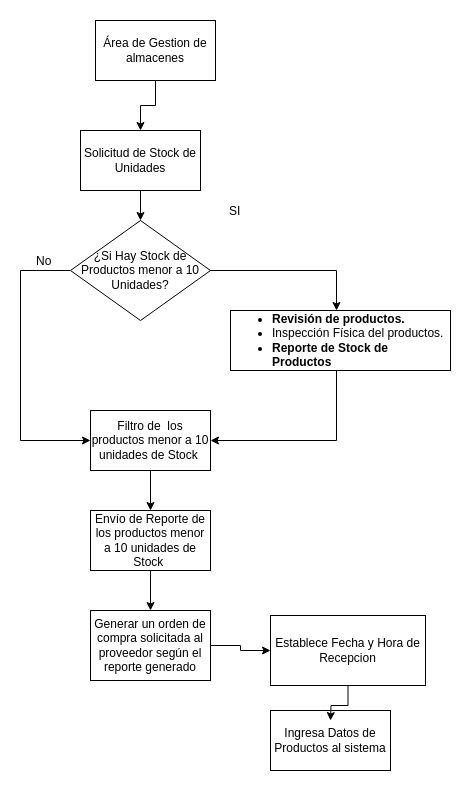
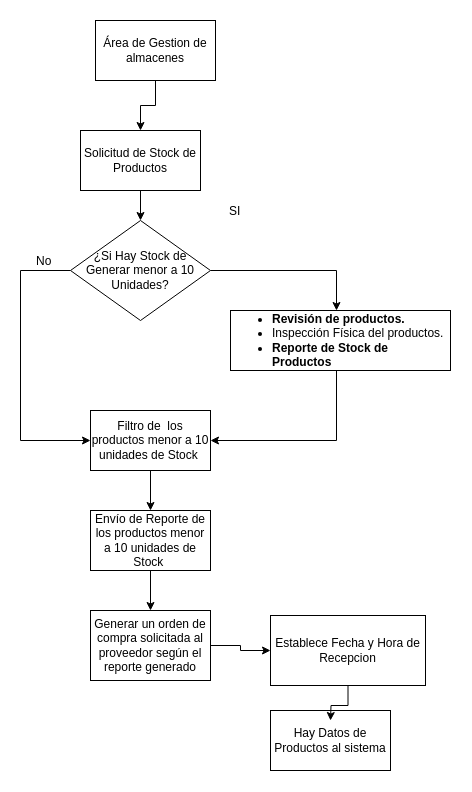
- <mxCell id="5" value="Solicitud de Stock de Unidades" style="rounded=0;whiteSpace=wrap;html=1;" parent="1" vertex="1"><mxGeometry x="80" y="130" width="120" height="60" as="geometry" /></mxCell>
+ <mxCell id="5" value="Solicitud de Stock de Productos" style="rounded=0;whiteSpace=wrap;html=1;" parent="1" vertex="1"><mxGeometry x="80" y="130" width="120" height="60" as="geometry" /></mxCell>
- <mxCell id="10" value="¿Si Hay Stock de Productos menor a 10 Unidades?" style="rhombus;whiteSpace=wrap;html=1;" parent="1" vertex="1"><mxGeometry x="70" y="220" width="140" height="100" as="geometry" /></mxCell>
+ <mxCell id="10" value="¿Si Hay Stock de Generar menor a 10 Unidades?" style="rhombus;whiteSpace=wrap;html=1;" parent="1" vertex="1"><mxGeometry x="70" y="220" width="140" height="100" as="geometry" /></mxCell>
- <mxCell id="15" value="Ingresa Datos de Productos al sistema" style="rounded=0;whiteSpace=wrap;html=1;" parent="1" vertex="1"><mxGeometry x="270" y="710" width="120" height="60" as="geometry" /></mxCell>
+ <mxCell id="15" value="Hay Datos de Productos al sistema" style="rounded=0;whiteSpace=wrap;html=1;" parent="1" vertex="1"><mxGeometry x="270" y="710" width="120" height="60" as="geometry" /></mxCell>
